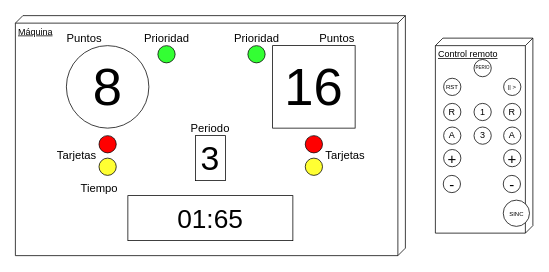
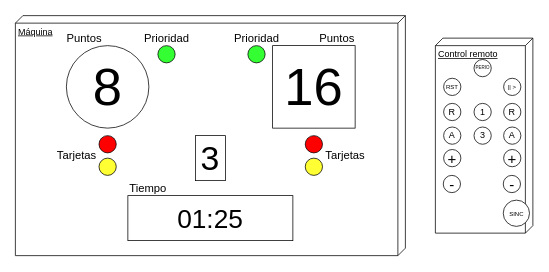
- <mxCell id="20" value="Periodo" style="text;html=1;strokeColor=none;fillColor=none;align=center;verticalAlign=middle;whiteSpace=wrap;rounded=0;fontSize=15;" vertex="1" parent="1"><mxGeometry x="253" y="160" width="54" height="20" as="geometry" /></mxCell>
- <mxCell id="21" value="Tiempo" style="text;html=1;strokeColor=none;fillColor=none;align=center;verticalAlign=middle;whiteSpace=wrap;rounded=0;fontSize=15;" vertex="1" parent="1"><mxGeometry x="105" y="240" width="54" height="20" as="geometry" /></mxCell>
+ <mxCell id="21" value="Tiempo" style="text;html=1;strokeColor=none;fillColor=none;align=center;verticalAlign=middle;whiteSpace=wrap;rounded=0;fontSize=15;" vertex="1" parent="1"><mxGeometry x="170" y="240" width="54" height="20" as="geometry" /></mxCell>
- <mxCell id="6" value="01:65" style="rounded=0;whiteSpace=wrap;html=1;fontSize=35;" vertex="1" parent="1"><mxGeometry x="170" y="260" width="220" height="60" as="geometry" /></mxCell>
+ <mxCell id="6" value="01:25" style="rounded=0;whiteSpace=wrap;html=1;fontSize=35;" vertex="1" parent="1"><mxGeometry x="170" y="260" width="220" height="60" as="geometry" /></mxCell>
